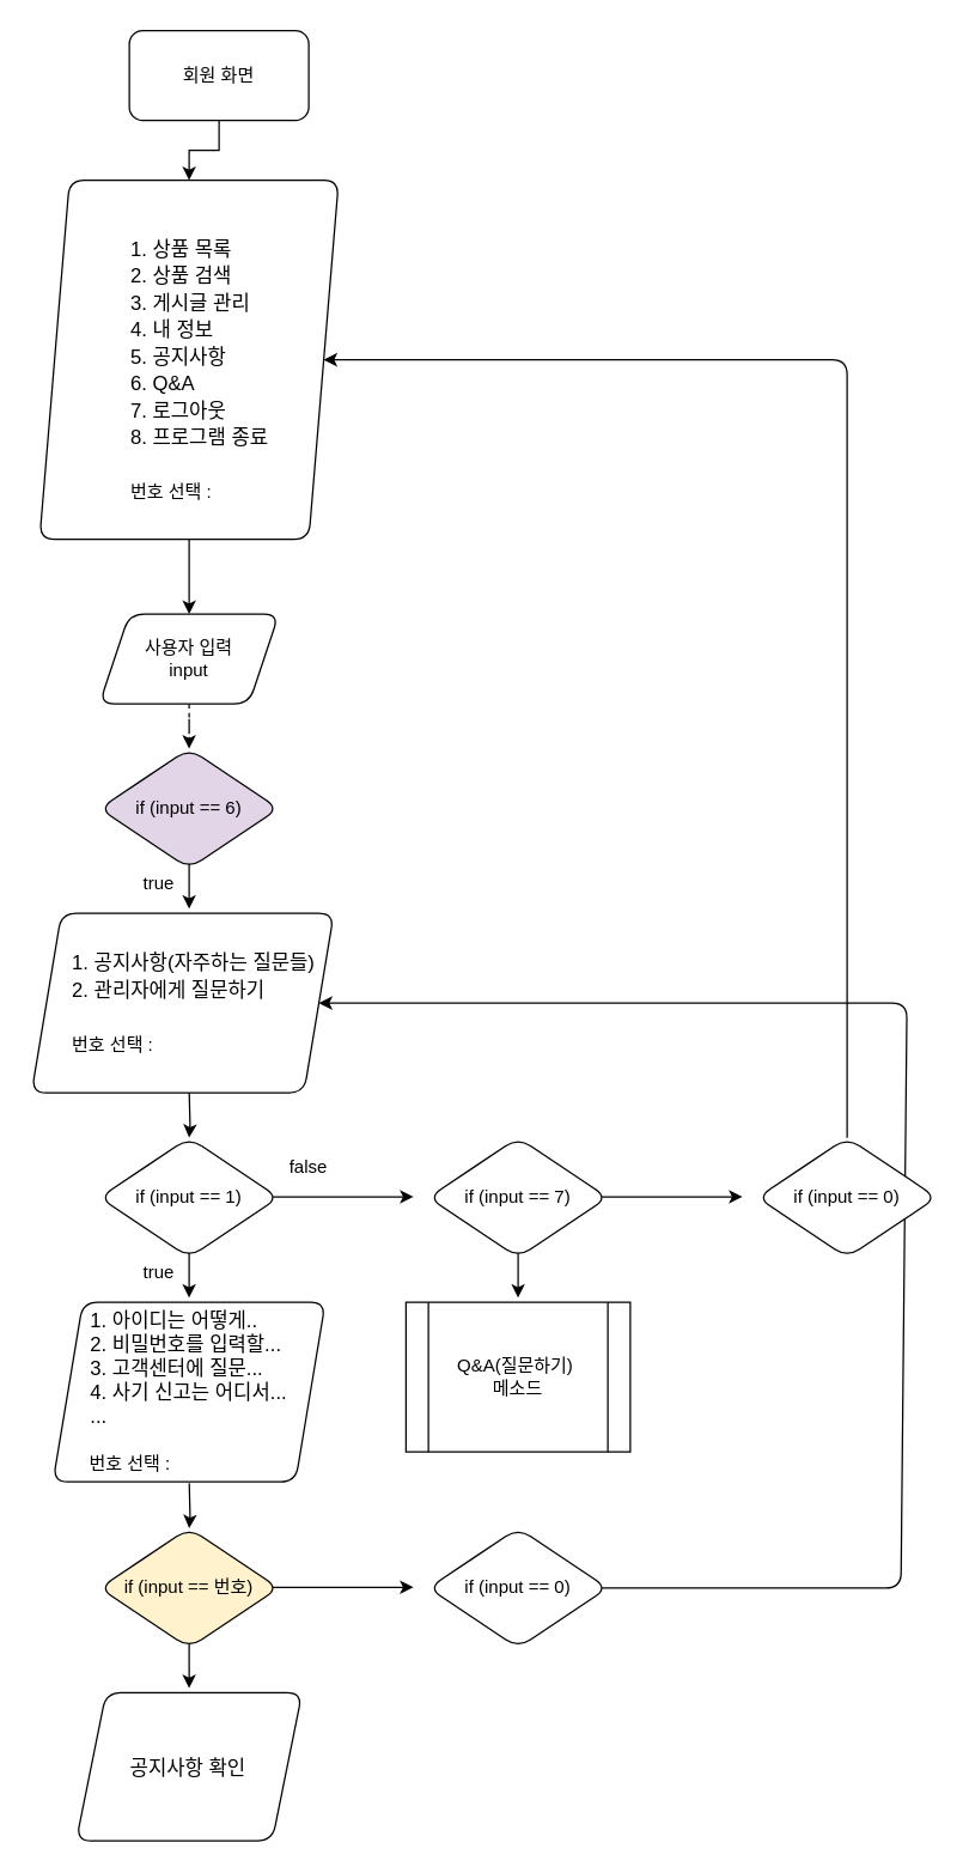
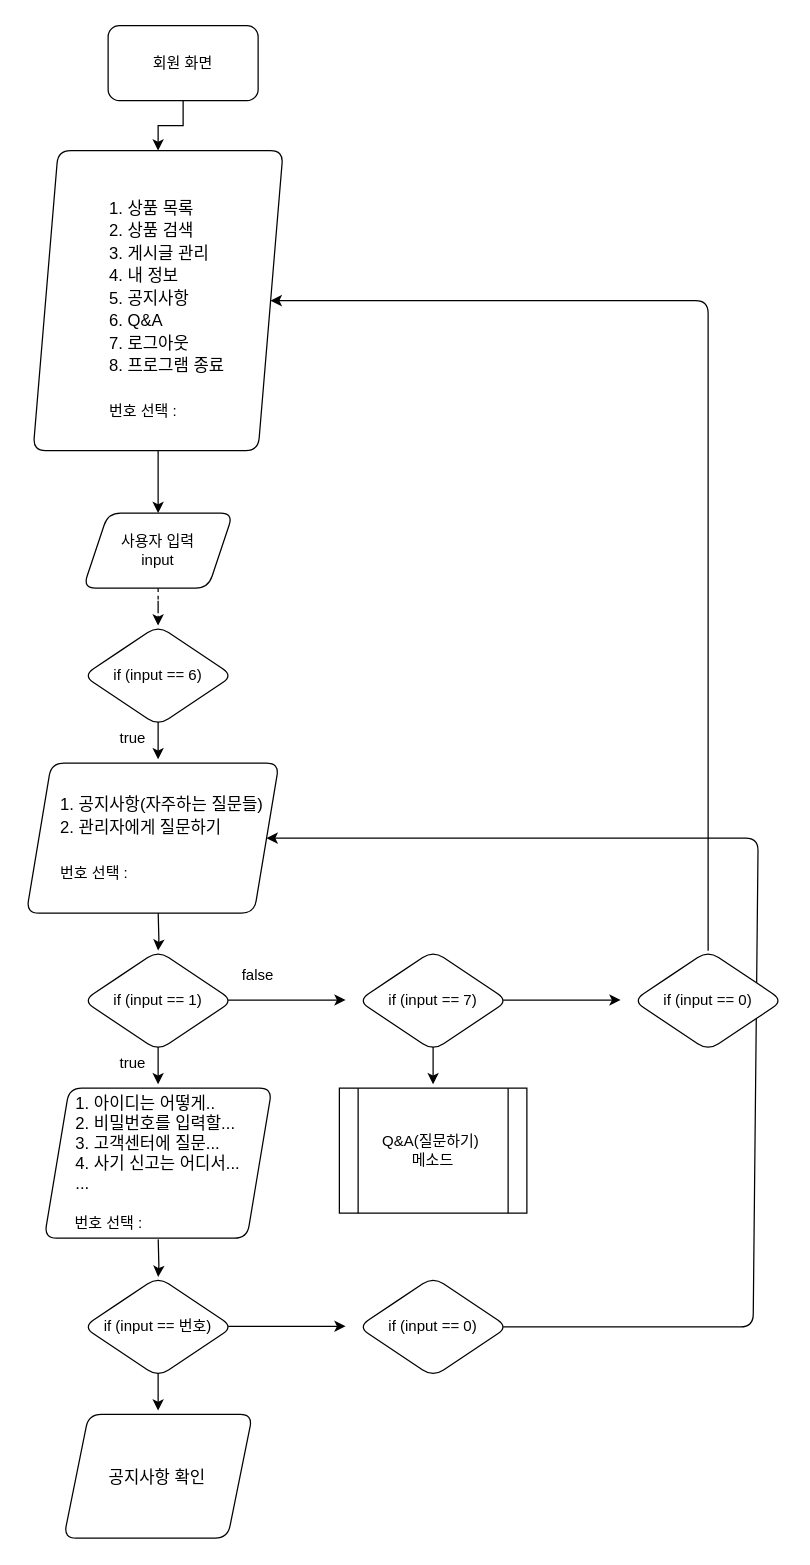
- <mxCell id="8" value="if (input == 6)" style="rhombus;whiteSpace=wrap;html=1;rounded=1;fillColor=#e1d5e7;" parent="1" vertex="1"><mxGeometry x="66" y="500" width="120" height="80" as="geometry" /></mxCell>
+ <mxCell id="8" value="if (input == 6)" style="rhombus;whiteSpace=wrap;html=1;rounded=1;" parent="1" vertex="1"><mxGeometry x="66" y="500" width="120" height="80" as="geometry" /></mxCell>
- <mxCell id="21" value="if (input == 번호)" style="rhombus;whiteSpace=wrap;html=1;rounded=1;fillColor=#fff2cc;" vertex="1" parent="1"><mxGeometry x="66.01" y="1021" width="120" height="80" as="geometry" /></mxCell>
+ <mxCell id="21" value="if (input == 번호)" style="rhombus;whiteSpace=wrap;html=1;rounded=1;" vertex="1" parent="1"><mxGeometry x="66.01" y="1021" width="120" height="80" as="geometry" /></mxCell>
